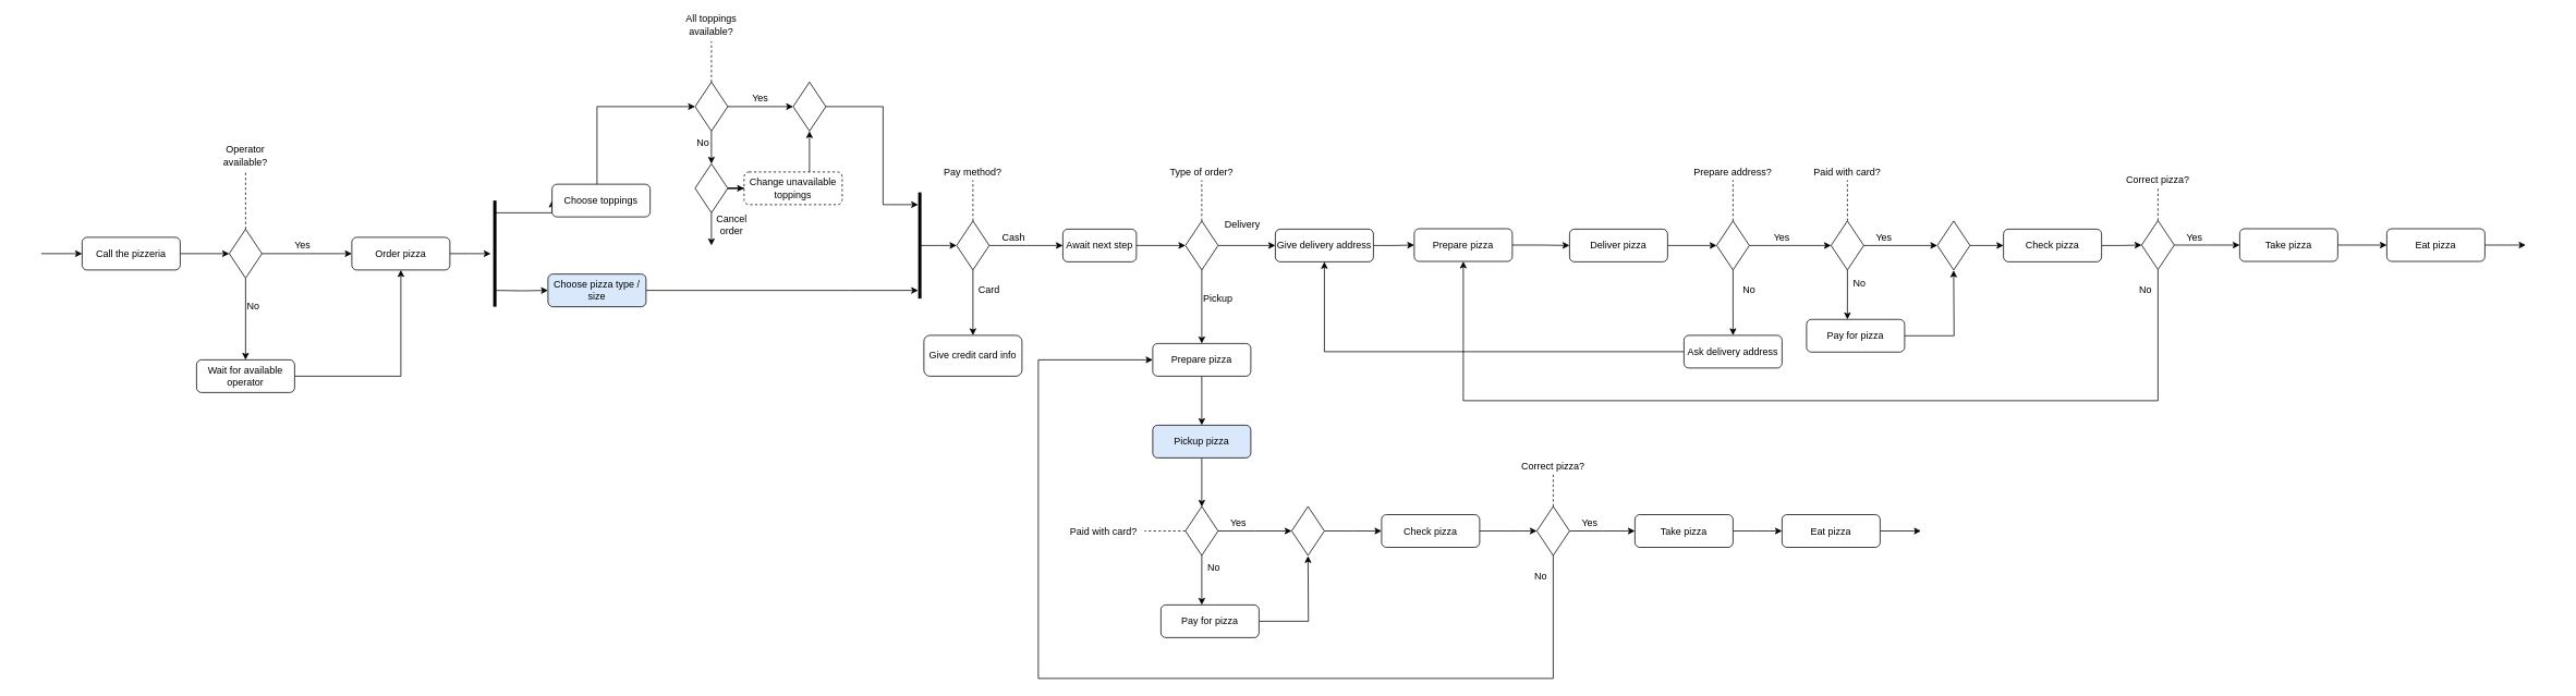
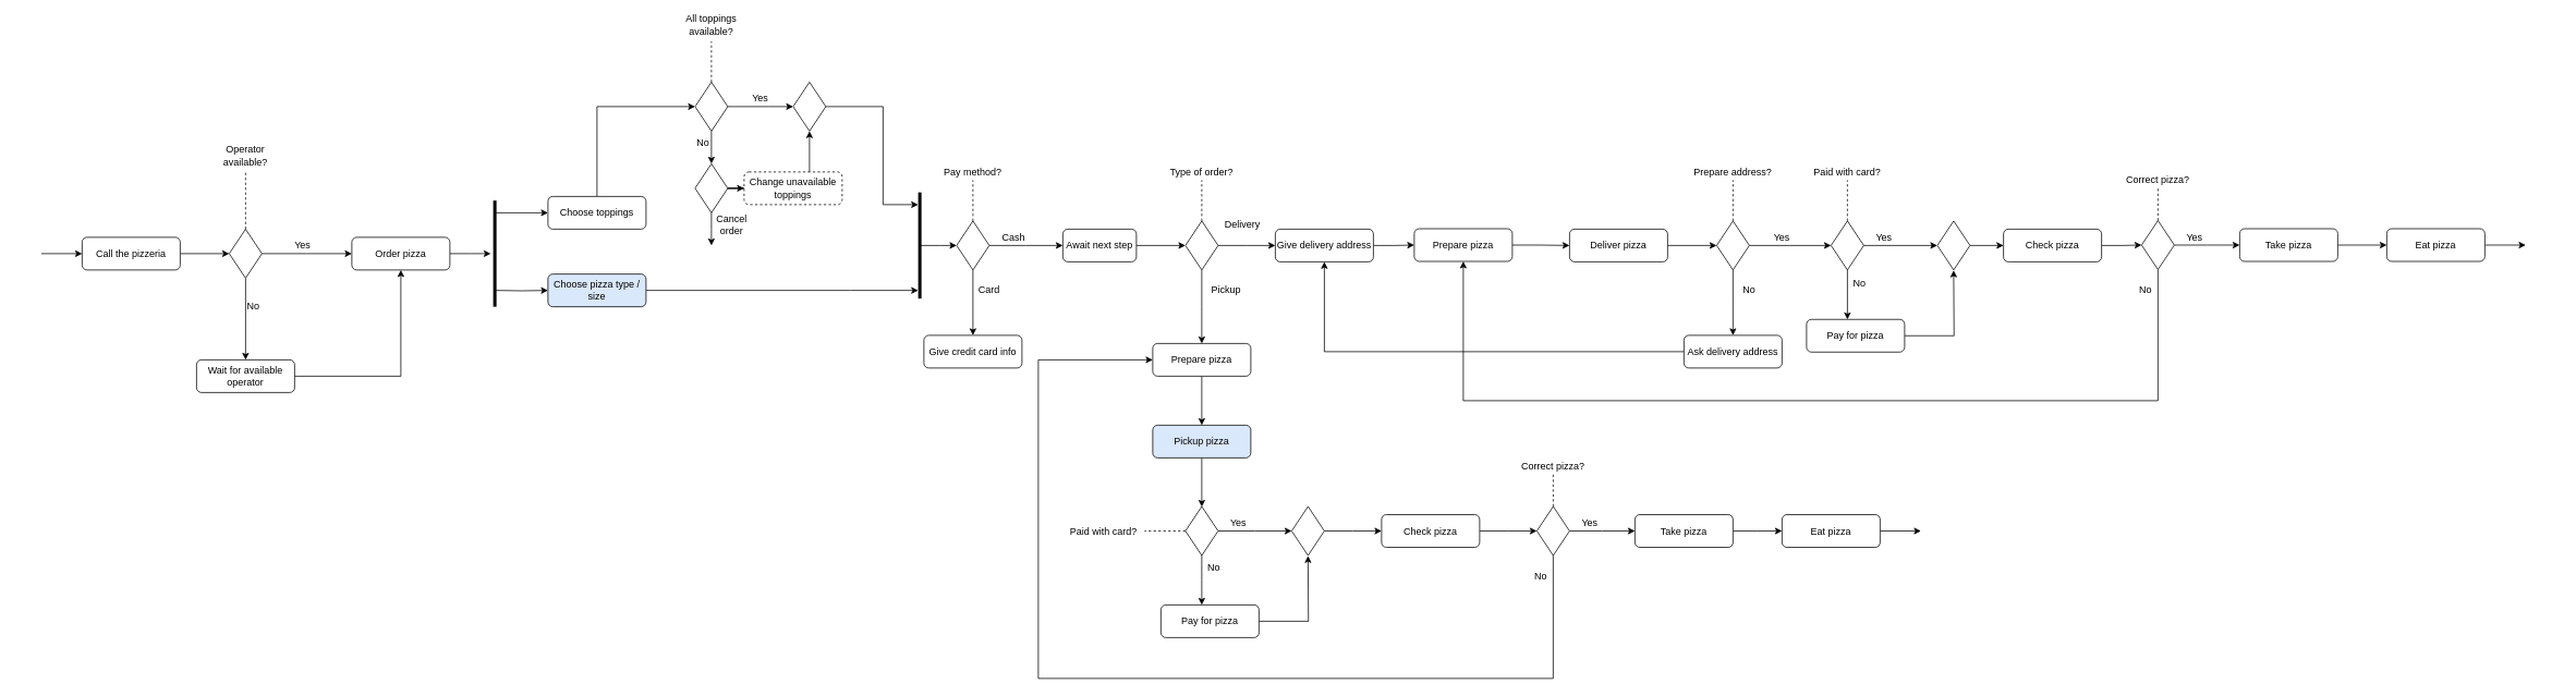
- <mxCell id="21" value="Choose toppings" style="rounded=1;whiteSpace=wrap;html=1;fontSize=12;glass=0;strokeWidth=1;shadow=0;" parent="1" vertex="1"><mxGeometry x="675" y="225" width="120" height="40" as="geometry" /></mxCell>
+ <mxCell id="21" value="Choose toppings" style="rounded=1;whiteSpace=wrap;html=1;fontSize=12;glass=0;strokeWidth=1;shadow=0;" parent="1" vertex="1"><mxGeometry x="670" y="240" width="120" height="40" as="geometry" /></mxCell>
- <mxCell id="53" value="Pickup" style="text;html=1;strokeColor=none;fillColor=none;align=center;verticalAlign=middle;whiteSpace=wrap;rounded=0;" parent="1" vertex="1"><mxGeometry x="1470" y="355" width="40" height="20" as="geometry" /></mxCell>
+ <mxCell id="53" value="Pickup" style="text;html=1;strokeColor=none;fillColor=none;align=center;verticalAlign=middle;whiteSpace=wrap;rounded=0;" parent="1" vertex="1"><mxGeometry x="1480" y="345" width="40" height="20" as="geometry" /></mxCell>
- <mxCell id="43" value="Give credit card info" style="rounded=1;whiteSpace=wrap;html=1;fontSize=12;glass=0;strokeWidth=1;shadow=0;" parent="1" vertex="1"><mxGeometry x="1130" y="410" width="120" height="50" as="geometry" /></mxCell>
+ <mxCell id="43" value="Give credit card info" style="rounded=1;whiteSpace=wrap;html=1;fontSize=12;glass=0;strokeWidth=1;shadow=0;" parent="1" vertex="1"><mxGeometry x="1130" y="410" width="120" height="40" as="geometry" /></mxCell>
